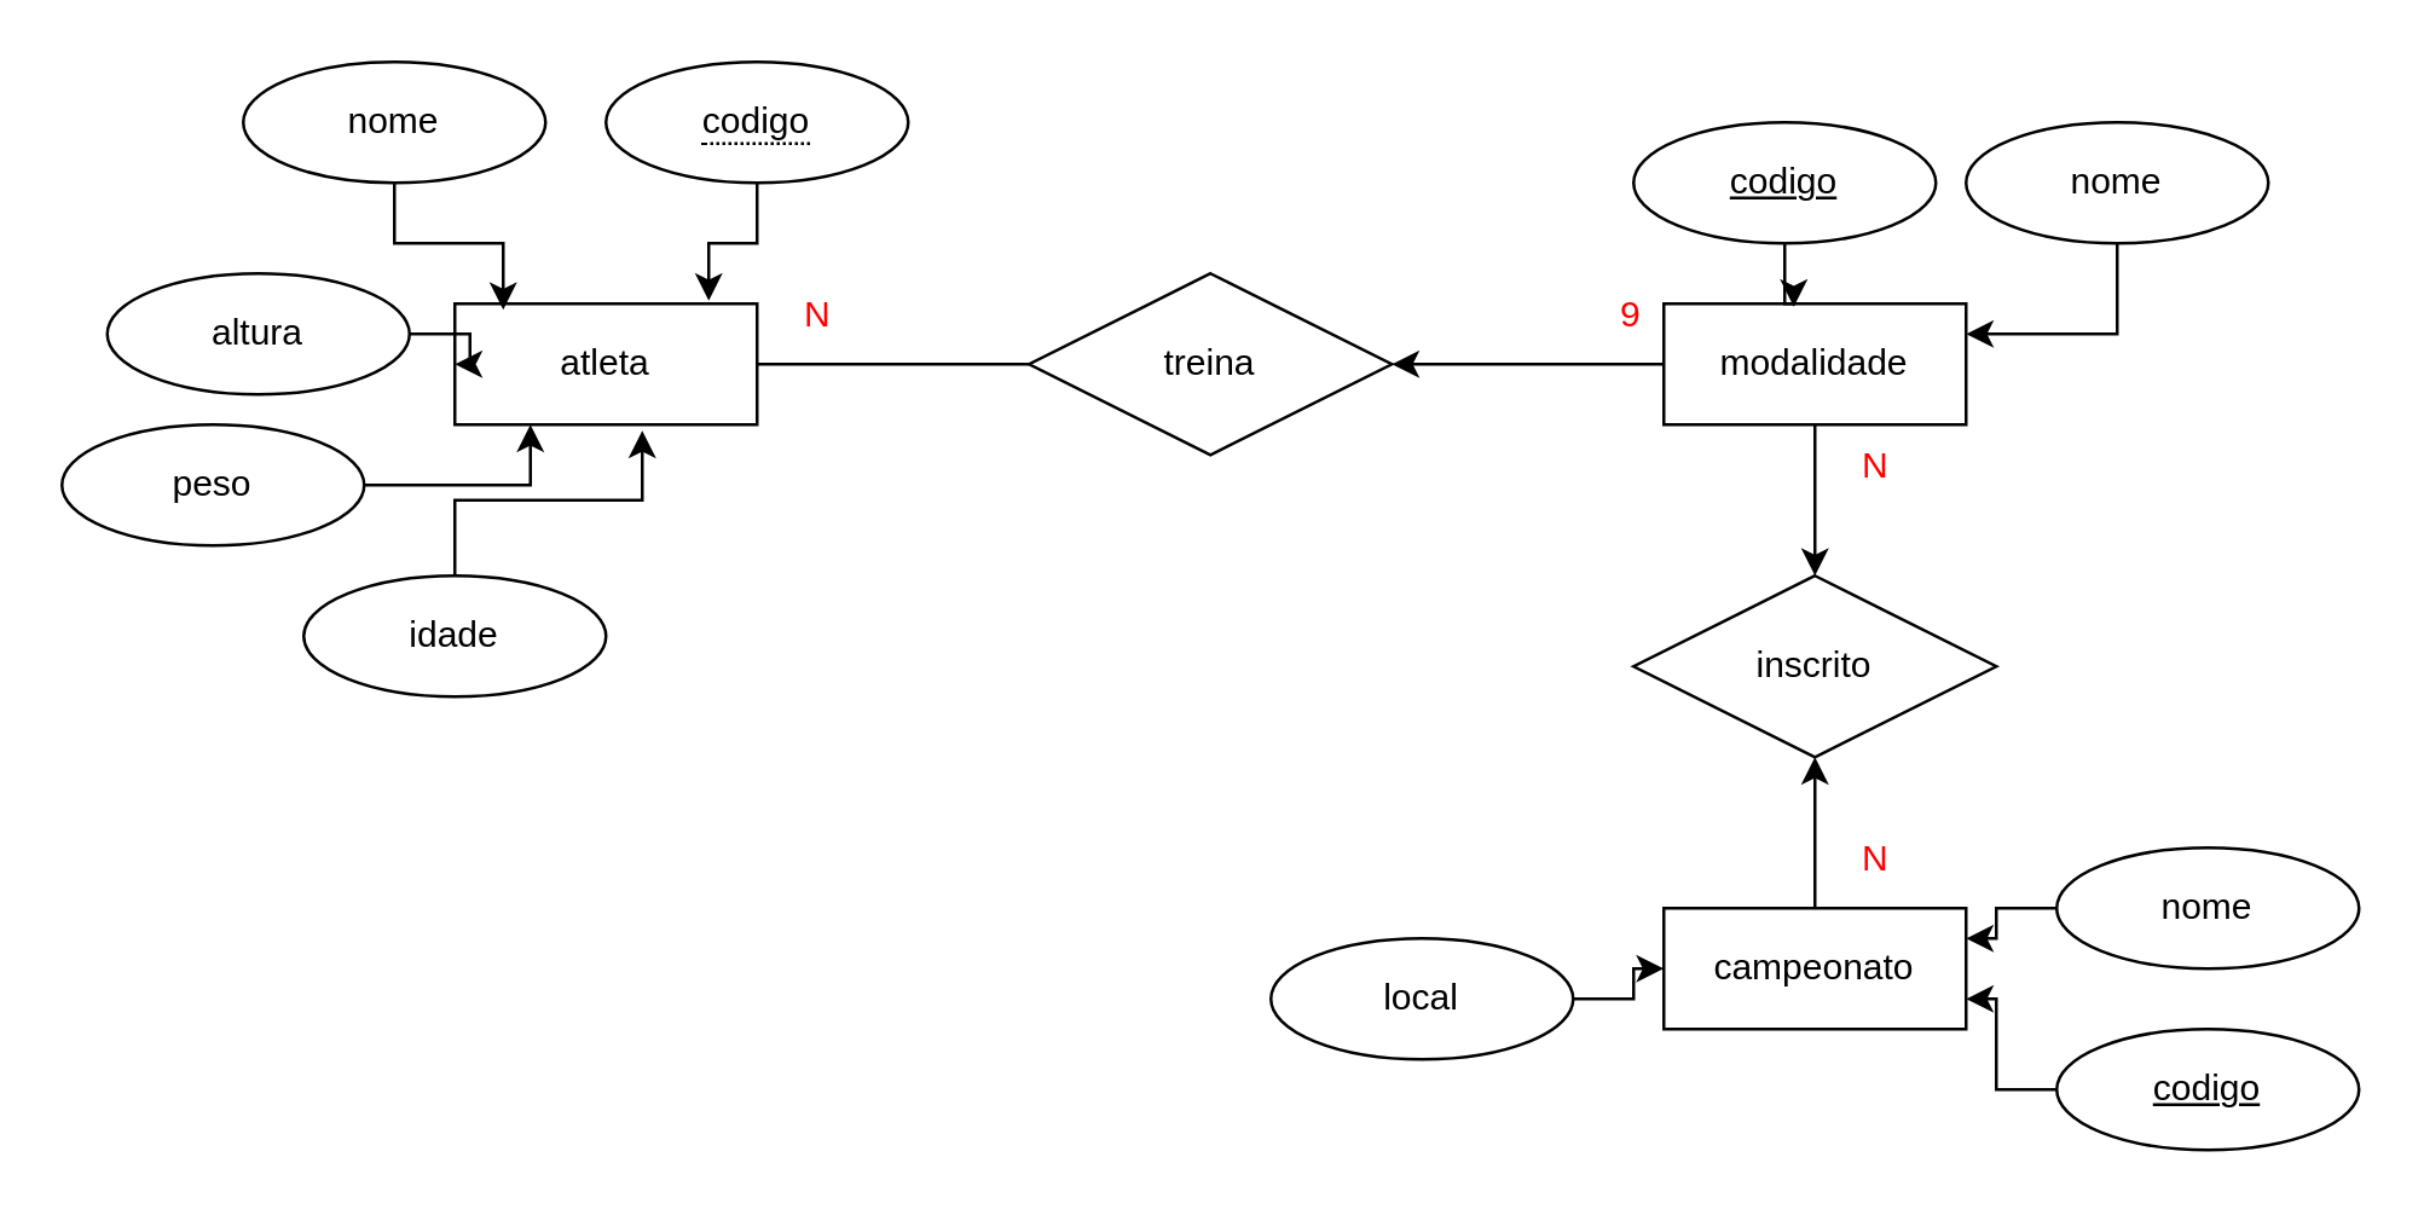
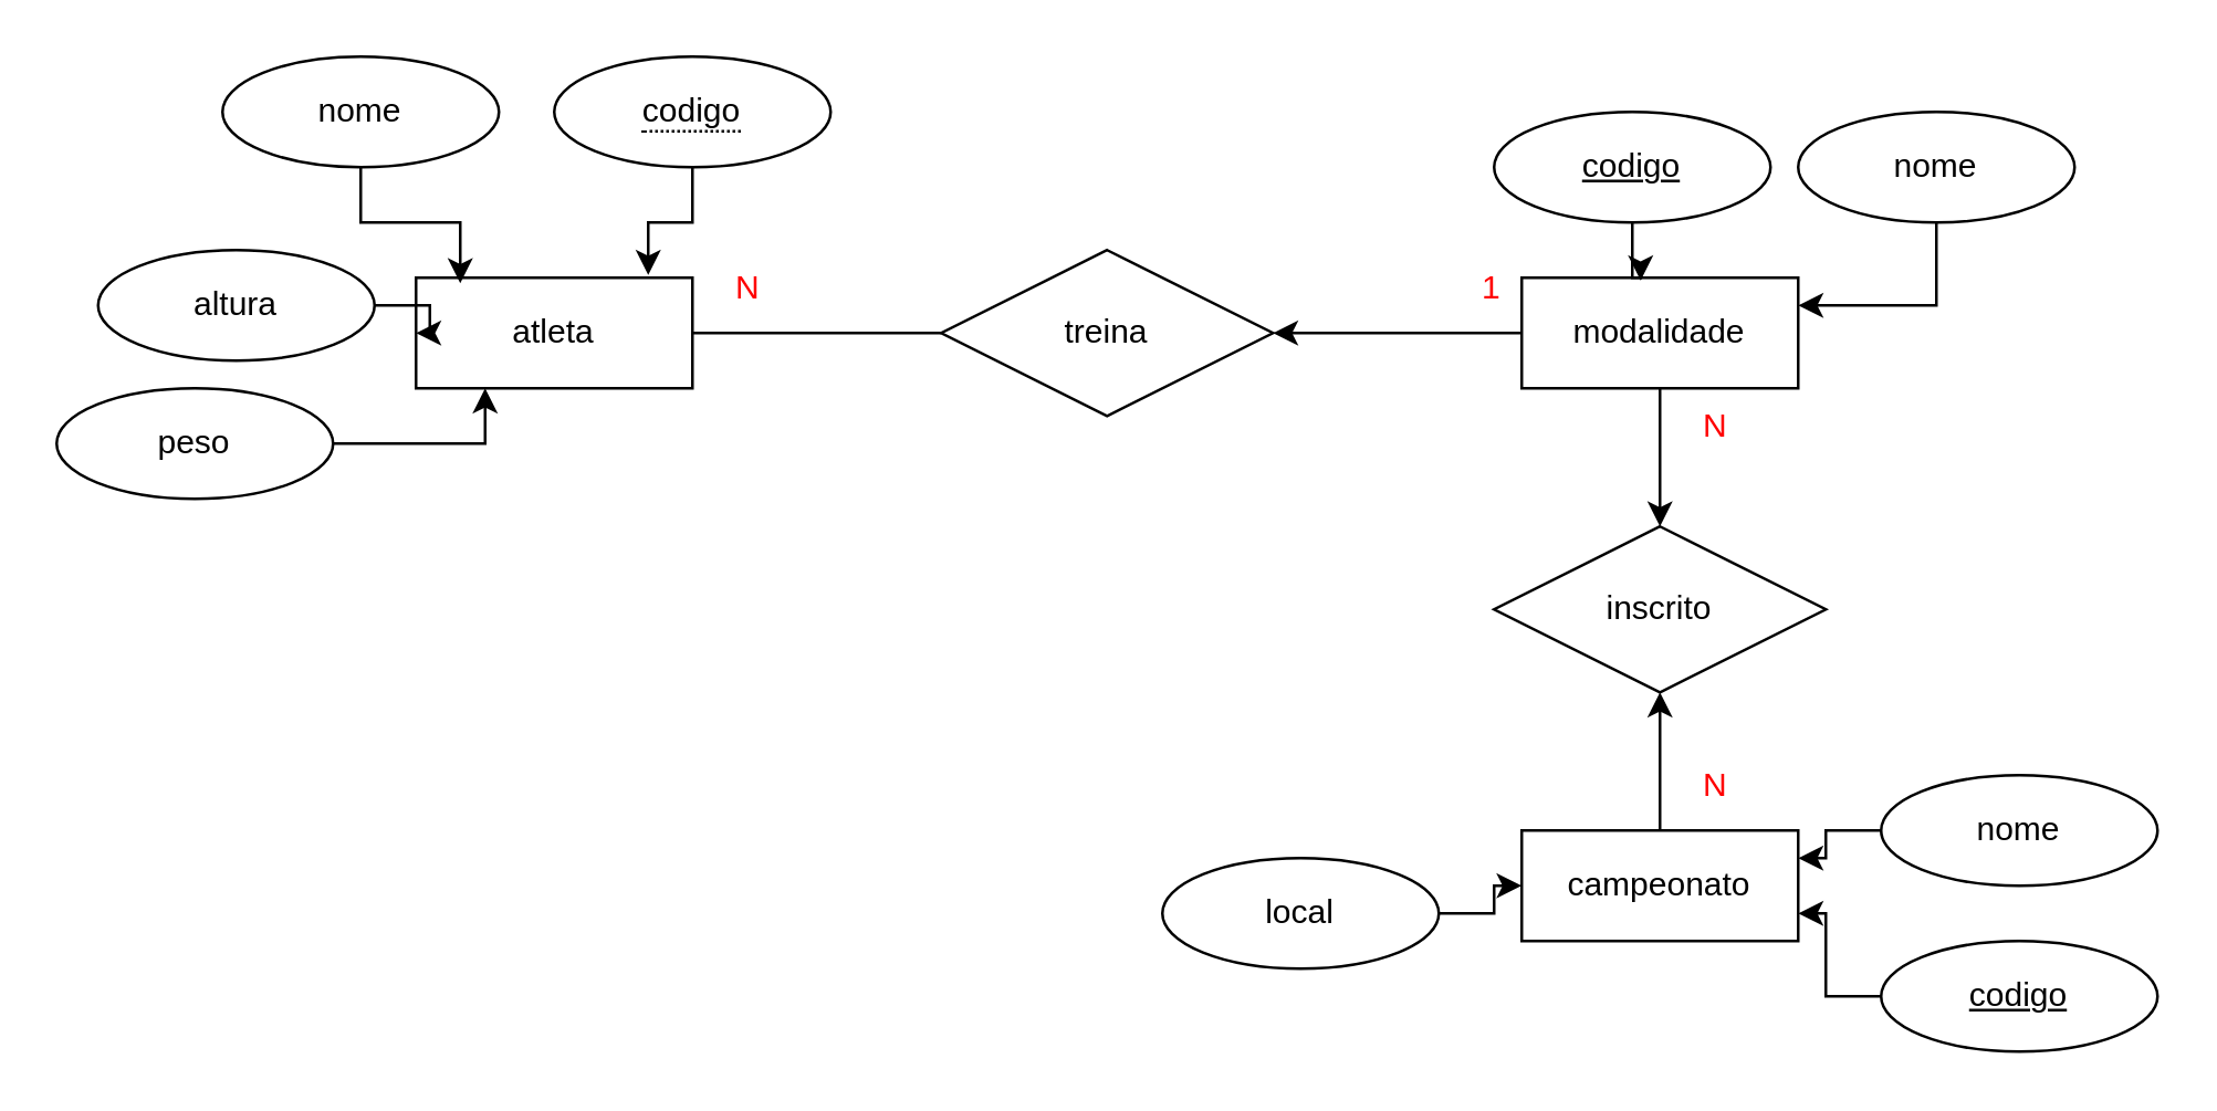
- <mxCell id="34" value="9" style="text;strokeColor=none;fillColor=none;spacingLeft=4;spacingRight=4;overflow=hidden;rotatable=0;points=[[0,0.5],[1,0.5]];portConstraint=eastwest;fontSize=12;whiteSpace=wrap;html=1;fontColor=#ff0000;" vertex="1" parent="1"><mxGeometry x="530" y="90" width="40" height="30" as="geometry" /></mxCell>
+ <mxCell id="34" value="1" style="text;strokeColor=none;fillColor=none;spacingLeft=4;spacingRight=4;overflow=hidden;rotatable=0;points=[[0,0.5],[1,0.5]];portConstraint=eastwest;fontSize=12;whiteSpace=wrap;html=1;fontColor=#ff0000;" vertex="1" parent="1"><mxGeometry x="530" y="90" width="40" height="30" as="geometry" /></mxCell>
- <mxCell id="21" style="edgeStyle=orthogonalEdgeStyle;rounded=0;orthogonalLoop=1;jettySize=auto;html=1;entryX=0.62;entryY=1.05;entryDx=0;entryDy=0;entryPerimeter=0;" edge="1" parent="1" source="20" target="3"><mxGeometry relative="1" as="geometry" /></mxCell>
- <mxCell id="20" value="idade" style="ellipse;whiteSpace=wrap;html=1;align=center;" vertex="1" parent="1"><mxGeometry x="100" y="190" width="100" height="40" as="geometry" /></mxCell>
